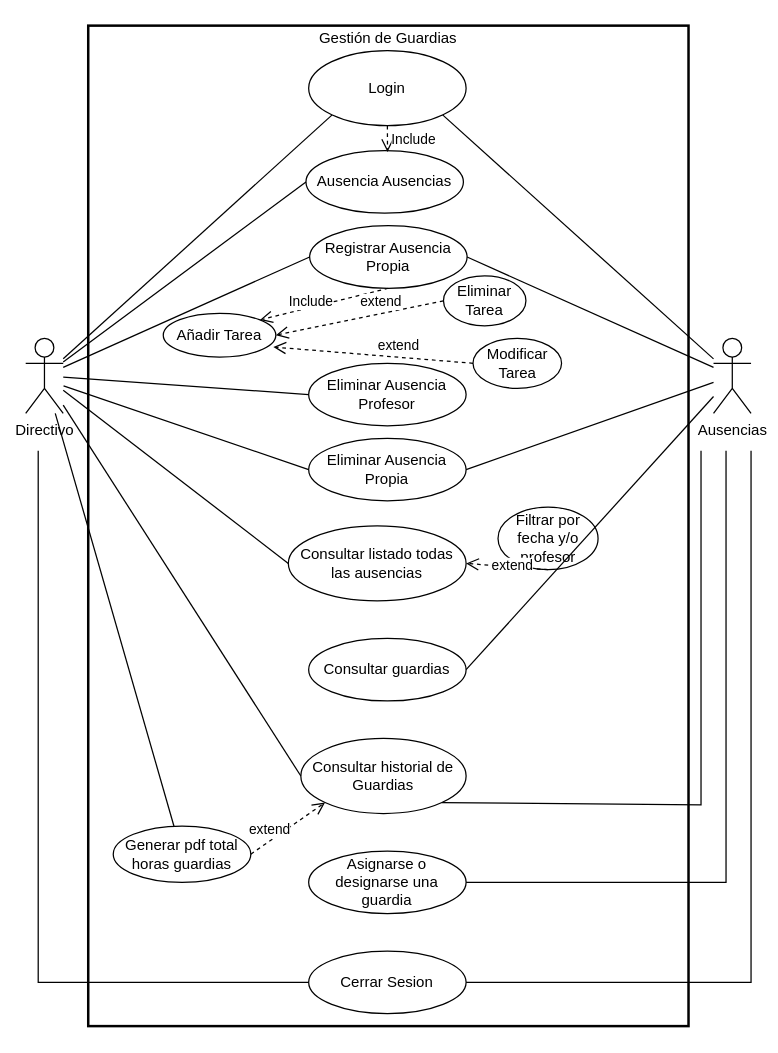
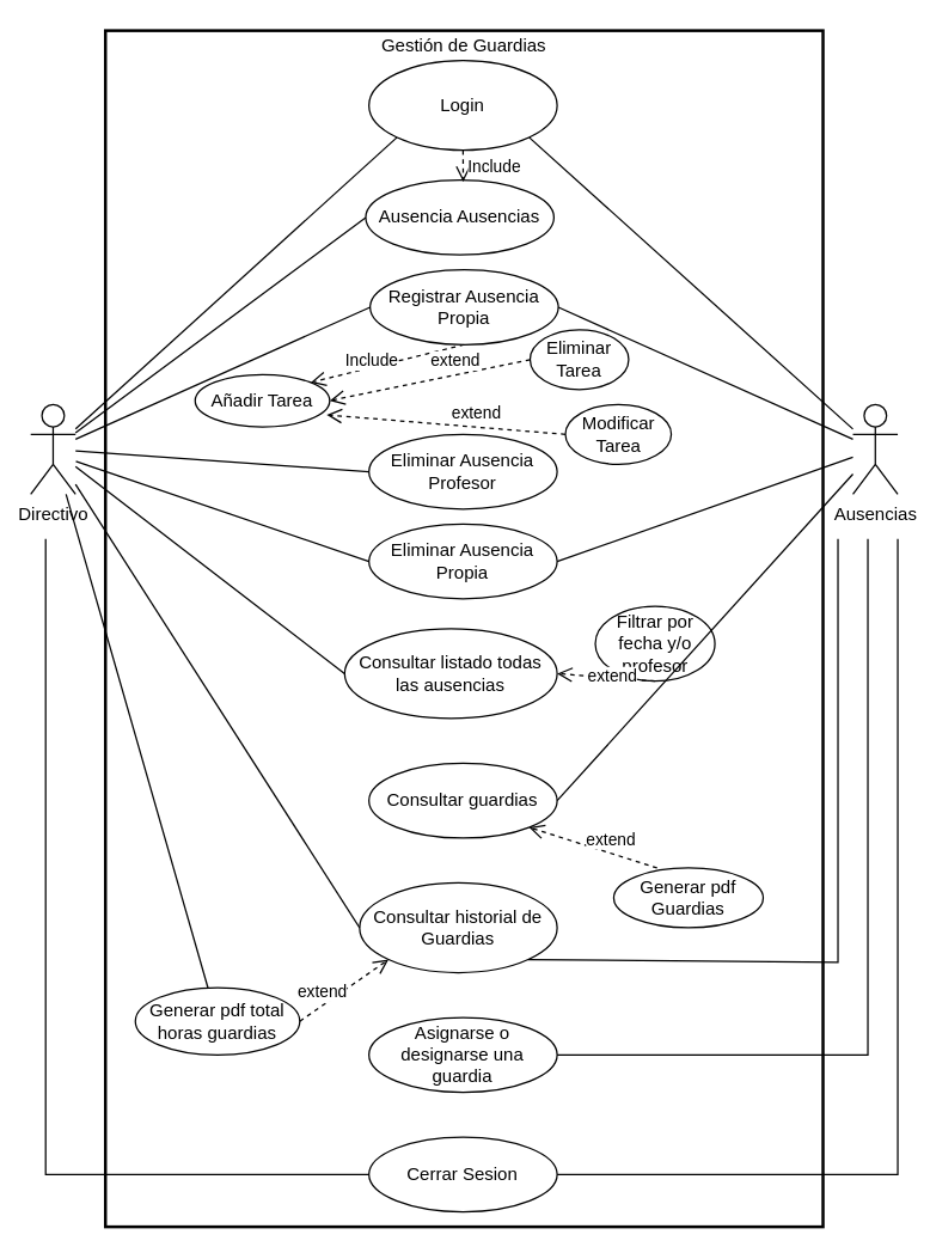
+ <mxCell id="26" value="extend" style="html=1;verticalAlign=bottom;endArrow=open;dashed=1;endSize=8;curved=0;rounded=0;exitX=0.29;exitY=0;exitDx=0;exitDy=0;entryX=1;entryY=1;entryDx=0;entryDy=0;exitPerimeter=0;" parent="1" source="23" target="10" edge="1"><mxGeometry x="-0.255" relative="1" as="geometry"><mxPoint x="204" y="461" as="sourcePoint" /><mxPoint x="248" y="583" as="targetPoint" /><mxPoint as="offset" /></mxGeometry></mxCell>
+ <mxCell id="23" value="Generar pdf Guardias" style="ellipse;whiteSpace=wrap;html=1;rounded=0;" parent="1" vertex="1"><mxGeometry x="410" y="580" width="100" height="40" as="geometry" /></mxCell>
